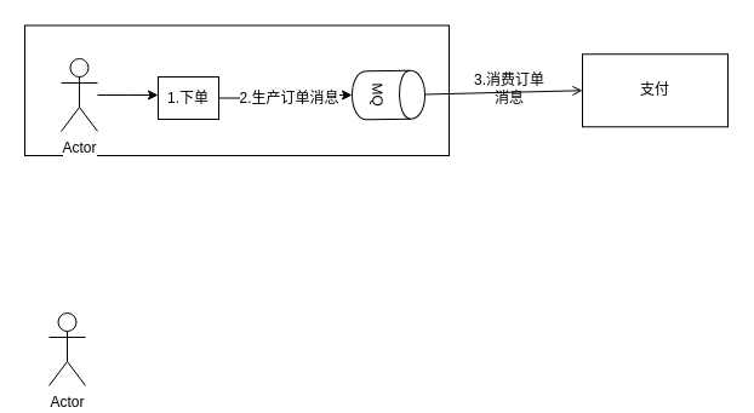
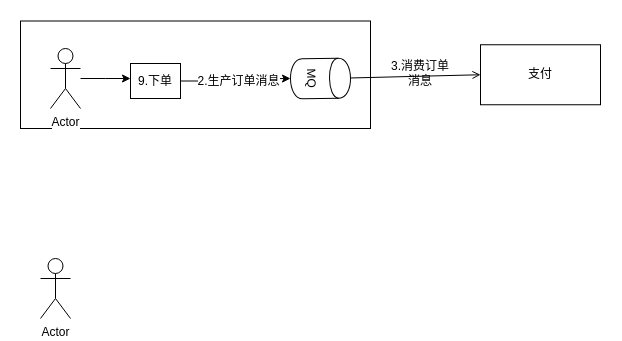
- <mxCell id="8" value="1.下单" style="rounded=0;whiteSpace=wrap;html=1;shadow=0;" vertex="1" parent="1"><mxGeometry x="130" y="63" width="50" height="35" as="geometry" /></mxCell>
+ <mxCell id="8" value="9.下单" style="rounded=0;whiteSpace=wrap;html=1;shadow=0;" vertex="1" parent="1"><mxGeometry x="130" y="63" width="50" height="35" as="geometry" /></mxCell>
